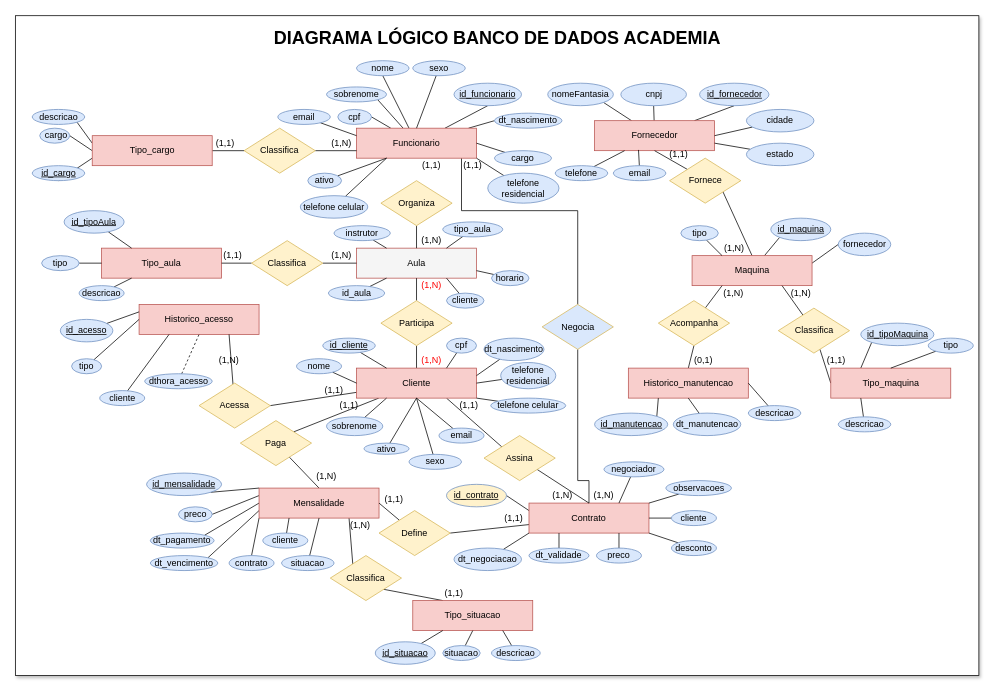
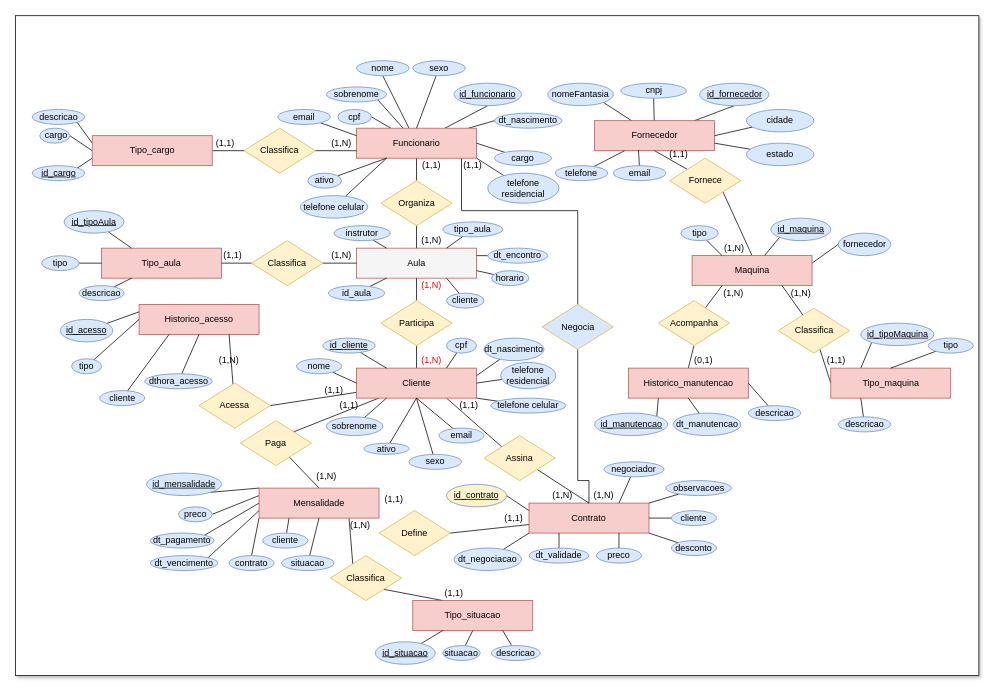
- <mxCell id="225" value="&lt;font style=&quot;font-size: 24px&quot;&gt;&lt;b&gt;DIAGRAMA LÓGICO BANCO DE DADOS ACADEMIA&lt;/b&gt;&lt;/font&gt;" style="text;html=1;strokeColor=none;fillColor=none;align=center;verticalAlign=middle;whiteSpace=wrap;rounded=0;shadow=1;" vertex="1" parent="1"><mxGeometry x="343.75" y="40" width="637.5" height="20" as="geometry" /></mxCell>
- <mxCell id="76" value="cnpj" style="ellipse;whiteSpace=wrap;html=1;fillColor=#dae8fc;strokeColor=#6c8ebf;" parent="1" vertex="1"><mxGeometry x="827.5" y="110" width="87.5" height="30" as="geometry" /></mxCell>
+ <mxCell id="76" value="cnpj" style="ellipse;whiteSpace=wrap;html=1;fillColor=#dae8fc;strokeColor=#6c8ebf;" parent="1" vertex="1"><mxGeometry x="827.5" y="110" width="87.5" height="20" as="geometry" /></mxCell>
+ <mxCell id="8" style="edgeStyle=none;rounded=0;orthogonalLoop=1;jettySize=auto;html=1;entryX=0.5;entryY=0;entryDx=0;entryDy=0;endArrow=none;endFill=0;" parent="1" source="10" target="18" edge="1"><mxGeometry relative="1" as="geometry" /></mxCell>
+ <mxCell id="42" style="edgeStyle=none;rounded=0;orthogonalLoop=1;jettySize=auto;html=1;entryX=1;entryY=0.25;entryDx=0;entryDy=0;endArrow=none;endFill=0;" parent="1" source="43" target="16" edge="1"><mxGeometry relative="1" as="geometry" /></mxCell>
+ <mxCell id="43" value="dt_encontro" style="ellipse;whiteSpace=wrap;html=1;fillColor=#dae8fc;strokeColor=#6c8ebf;" parent="1" vertex="1"><mxGeometry x="650" y="330" width="80" height="20" as="geometry" /></mxCell>
- <mxCell id="175" style="edgeStyle=none;rounded=0;orthogonalLoop=1;jettySize=auto;html=1;entryX=0.5;entryY=1;entryDx=0;entryDy=0;endArrow=none;endFill=0;dashed=1;" parent="1" source="176" target="168" edge="1"><mxGeometry relative="1" as="geometry" /></mxCell>
+ <mxCell id="175" style="edgeStyle=none;rounded=0;orthogonalLoop=1;jettySize=auto;html=1;entryX=0.5;entryY=1;entryDx=0;entryDy=0;endArrow=none;endFill=0;" parent="1" source="176" target="168" edge="1"><mxGeometry relative="1" as="geometry" /></mxCell>
- <mxCell id="146" style="edgeStyle=none;rounded=0;orthogonalLoop=1;jettySize=auto;html=1;entryX=1;entryY=0.5;entryDx=0;entryDy=0;endArrow=none;endFill=0;" parent="1" source="147" target="145" edge="1"><mxGeometry relative="1" as="geometry" /></mxCell>
